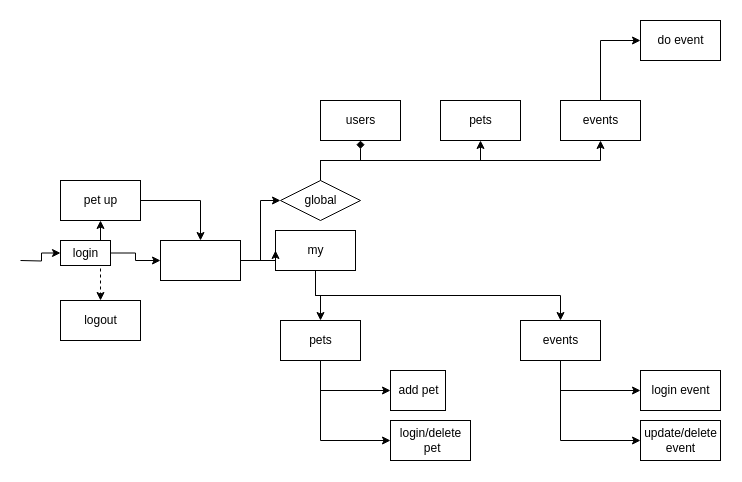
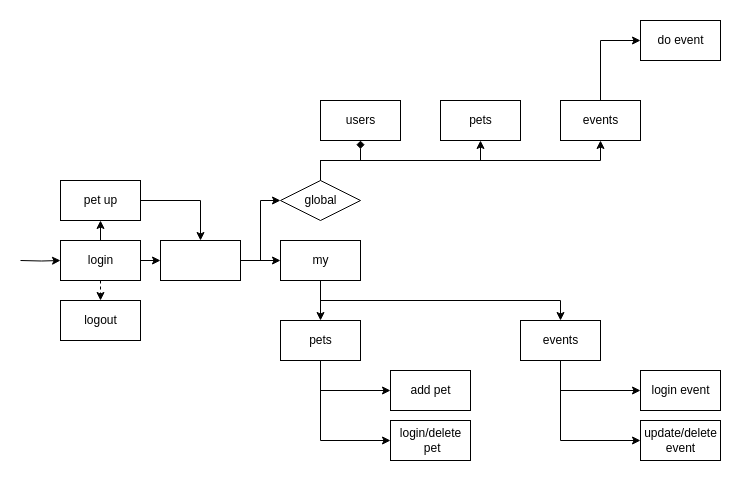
- <mxCell id="16" value="my" style="html=1;" vertex="1" parent="1"><mxGeometry x="275" y="230" width="80" height="40" as="geometry" /></mxCell>
+ <mxCell id="16" value="my" style="html=1;" vertex="1" parent="1"><mxGeometry x="280" y="240" width="80" height="40" as="geometry" /></mxCell>
- <mxCell id="5" value="login" style="html=1;" vertex="1" parent="1"><mxGeometry x="60" y="240" width="50" height="25" as="geometry" /></mxCell>
+ <mxCell id="5" value="login" style="html=1;" vertex="1" parent="1"><mxGeometry x="60" y="240" width="80" height="40" as="geometry" /></mxCell>
- <mxCell id="9" value="add pet" style="html=1;" vertex="1" parent="1"><mxGeometry x="390" y="370" width="55" height="40" as="geometry" /></mxCell>
+ <mxCell id="9" value="add pet" style="html=1;" vertex="1" parent="1"><mxGeometry x="390" y="370" width="80" height="40" as="geometry" /></mxCell>
